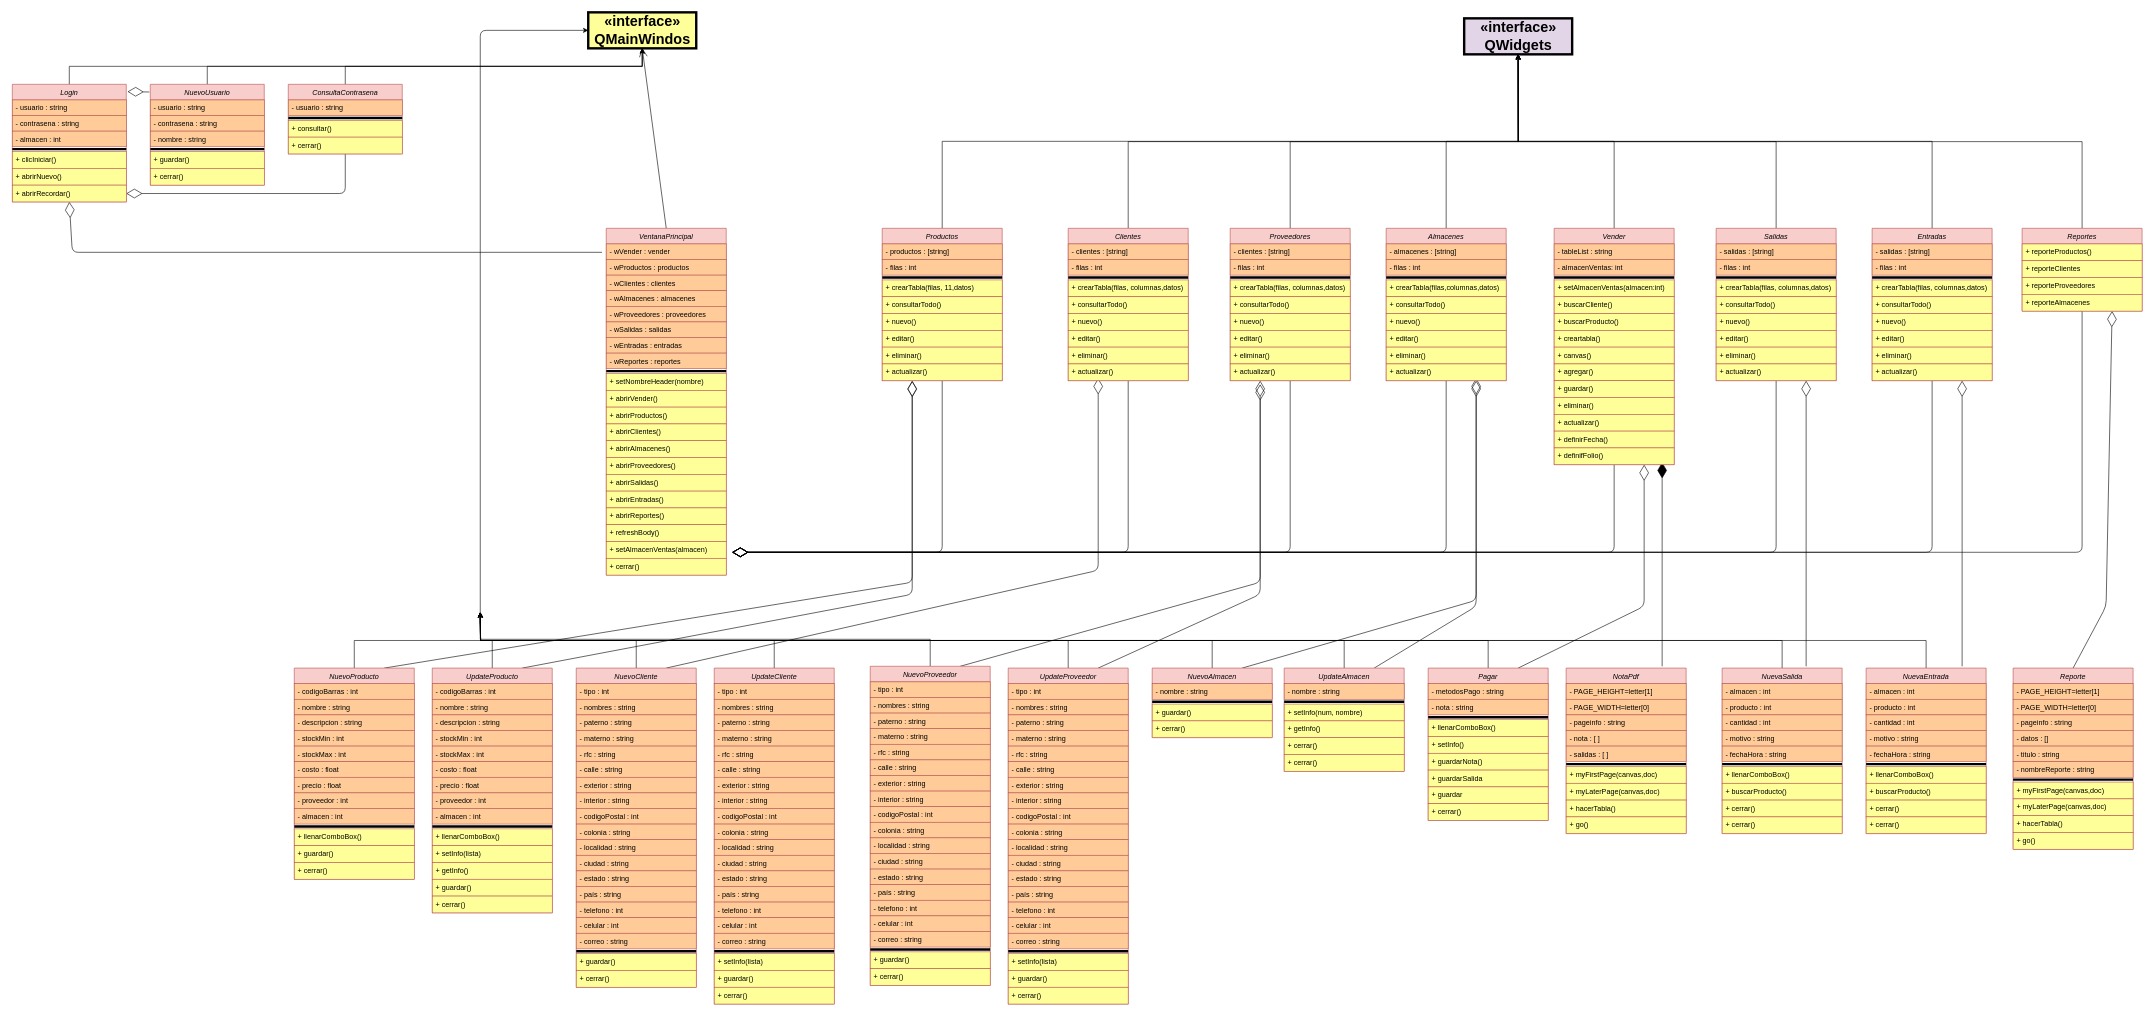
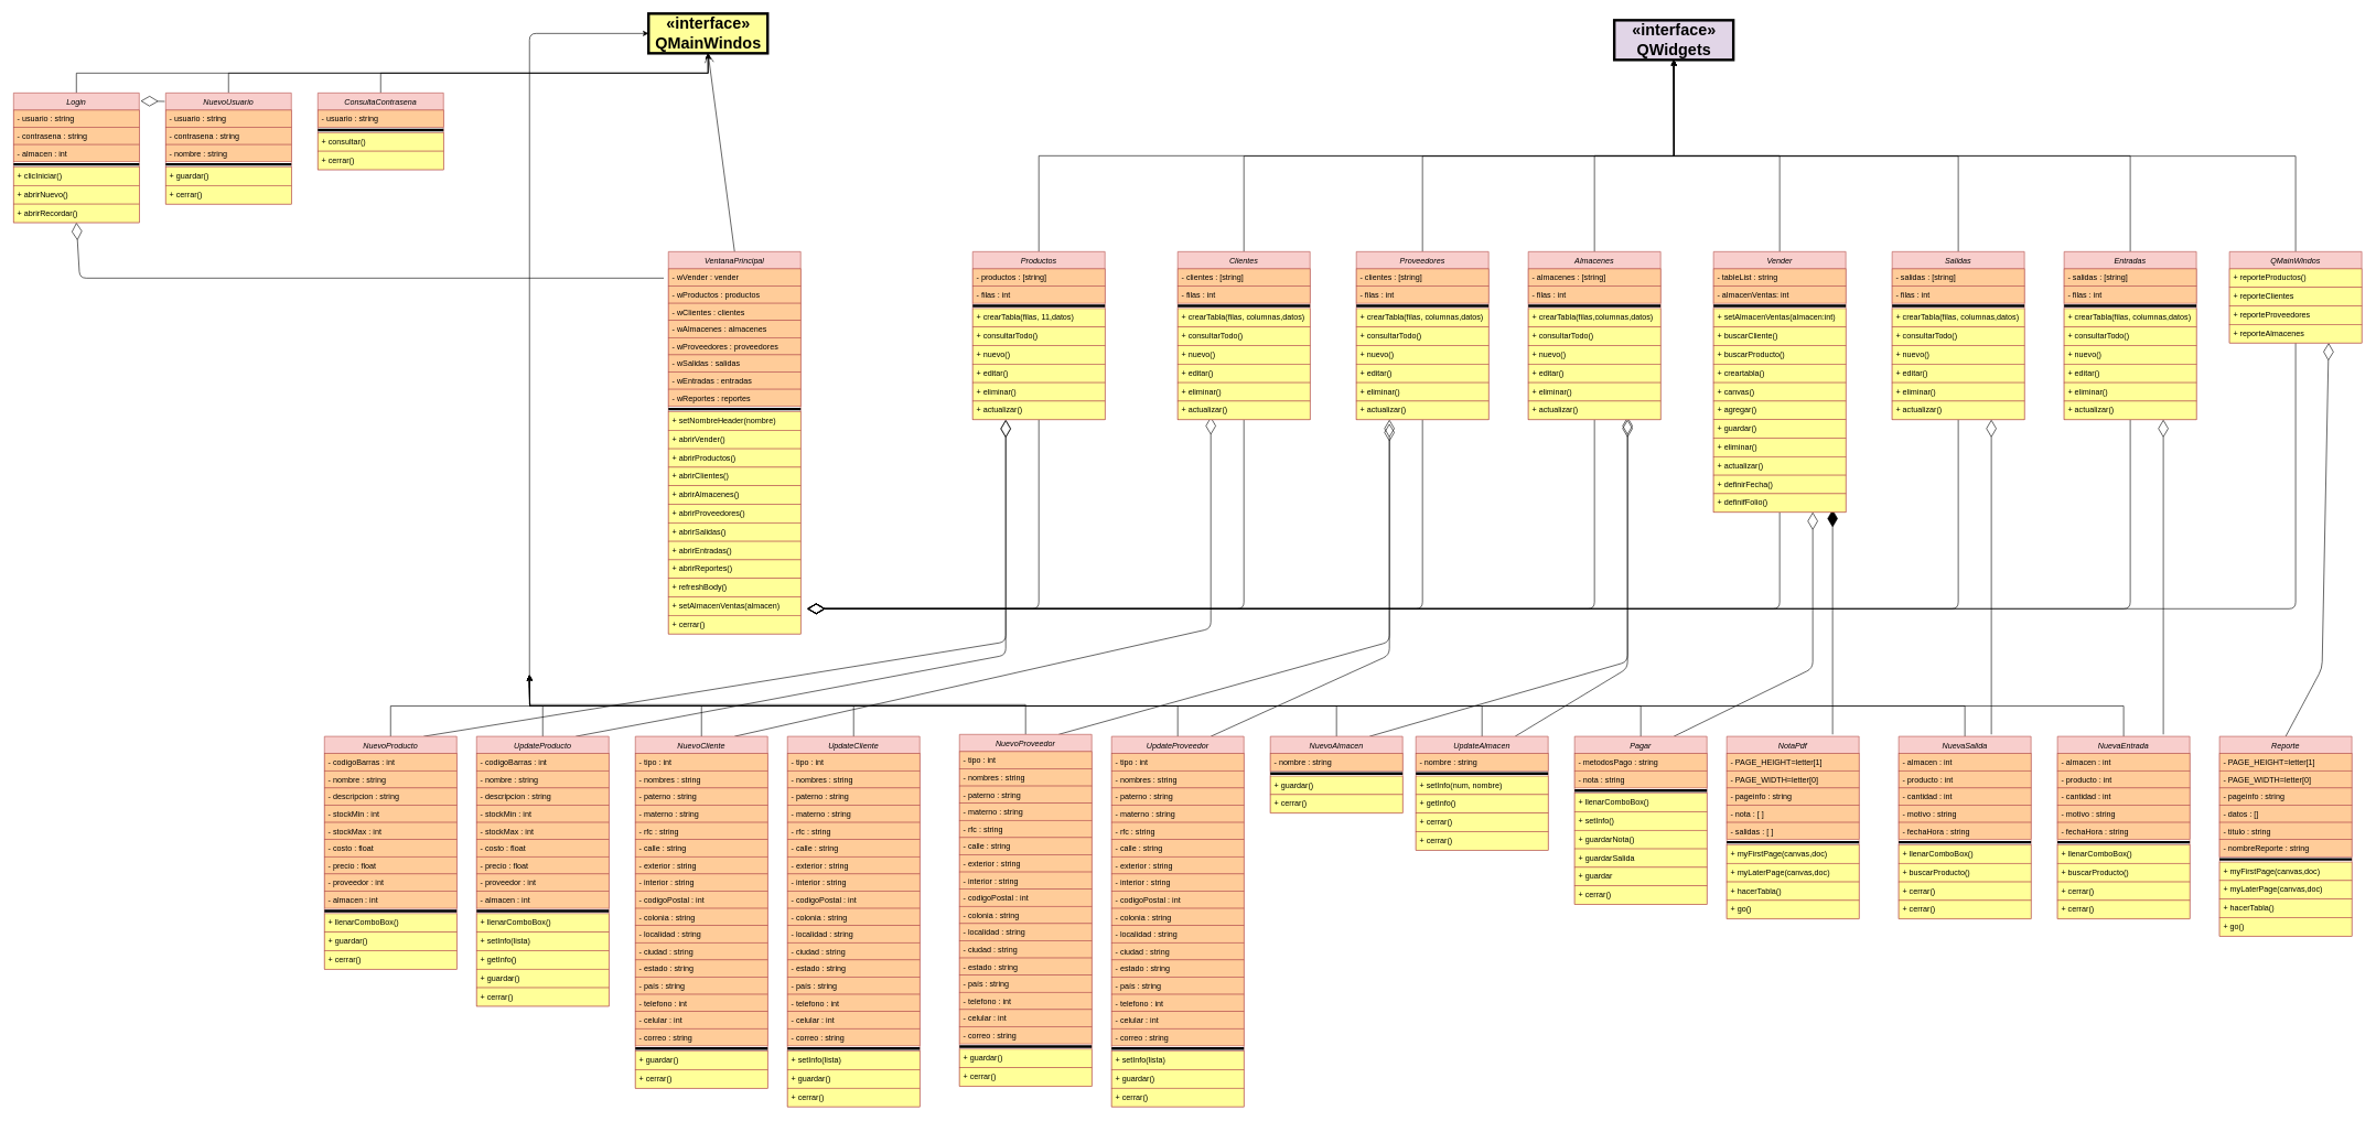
- <mxCell id="12" value="" style="endArrow=diamondThin;endFill=0;endSize=24;html=1;fillColor=#FF9999;entryX=1;entryY=0.5;entryDx=0;entryDy=0;exitX=0.5;exitY=1;exitDx=0;exitDy=0;" edge="1" parent="1" source="66" target="58"><mxGeometry width="160" relative="1" as="geometry"><mxPoint x="258.48" y="162.768" as="sourcePoint" /><mxPoint x="222.09" y="162.152" as="targetPoint" /><Array as="points"><mxPoint x="575" y="322" /></Array></mxGeometry></mxCell>
- <mxCell id="158" value="Reportes" style="swimlane;fontStyle=2;align=center;verticalAlign=top;childLayout=stackLayout;horizontal=1;startSize=26;horizontalStack=0;resizeParent=1;resizeLast=0;collapsible=1;marginBottom=0;rounded=0;shadow=0;strokeWidth=1;fillColor=#f8cecc;strokeColor=#b85450;" vertex="1" parent="1"><mxGeometry x="3370" y="380" width="200" height="138" as="geometry"><mxRectangle x="190" y="170" width="160" height="26" as="alternateBounds" /></mxGeometry></mxCell>
+ <mxCell id="158" value="QMainWindos" style="swimlane;fontStyle=2;align=center;verticalAlign=top;childLayout=stackLayout;horizontal=1;startSize=26;horizontalStack=0;resizeParent=1;resizeLast=0;collapsible=1;marginBottom=0;rounded=0;shadow=0;strokeWidth=1;fillColor=#f8cecc;strokeColor=#b85450;" vertex="1" parent="1"><mxGeometry x="3370" y="380" width="200" height="138" as="geometry"><mxRectangle x="190" y="170" width="160" height="26" as="alternateBounds" /></mxGeometry></mxCell>
